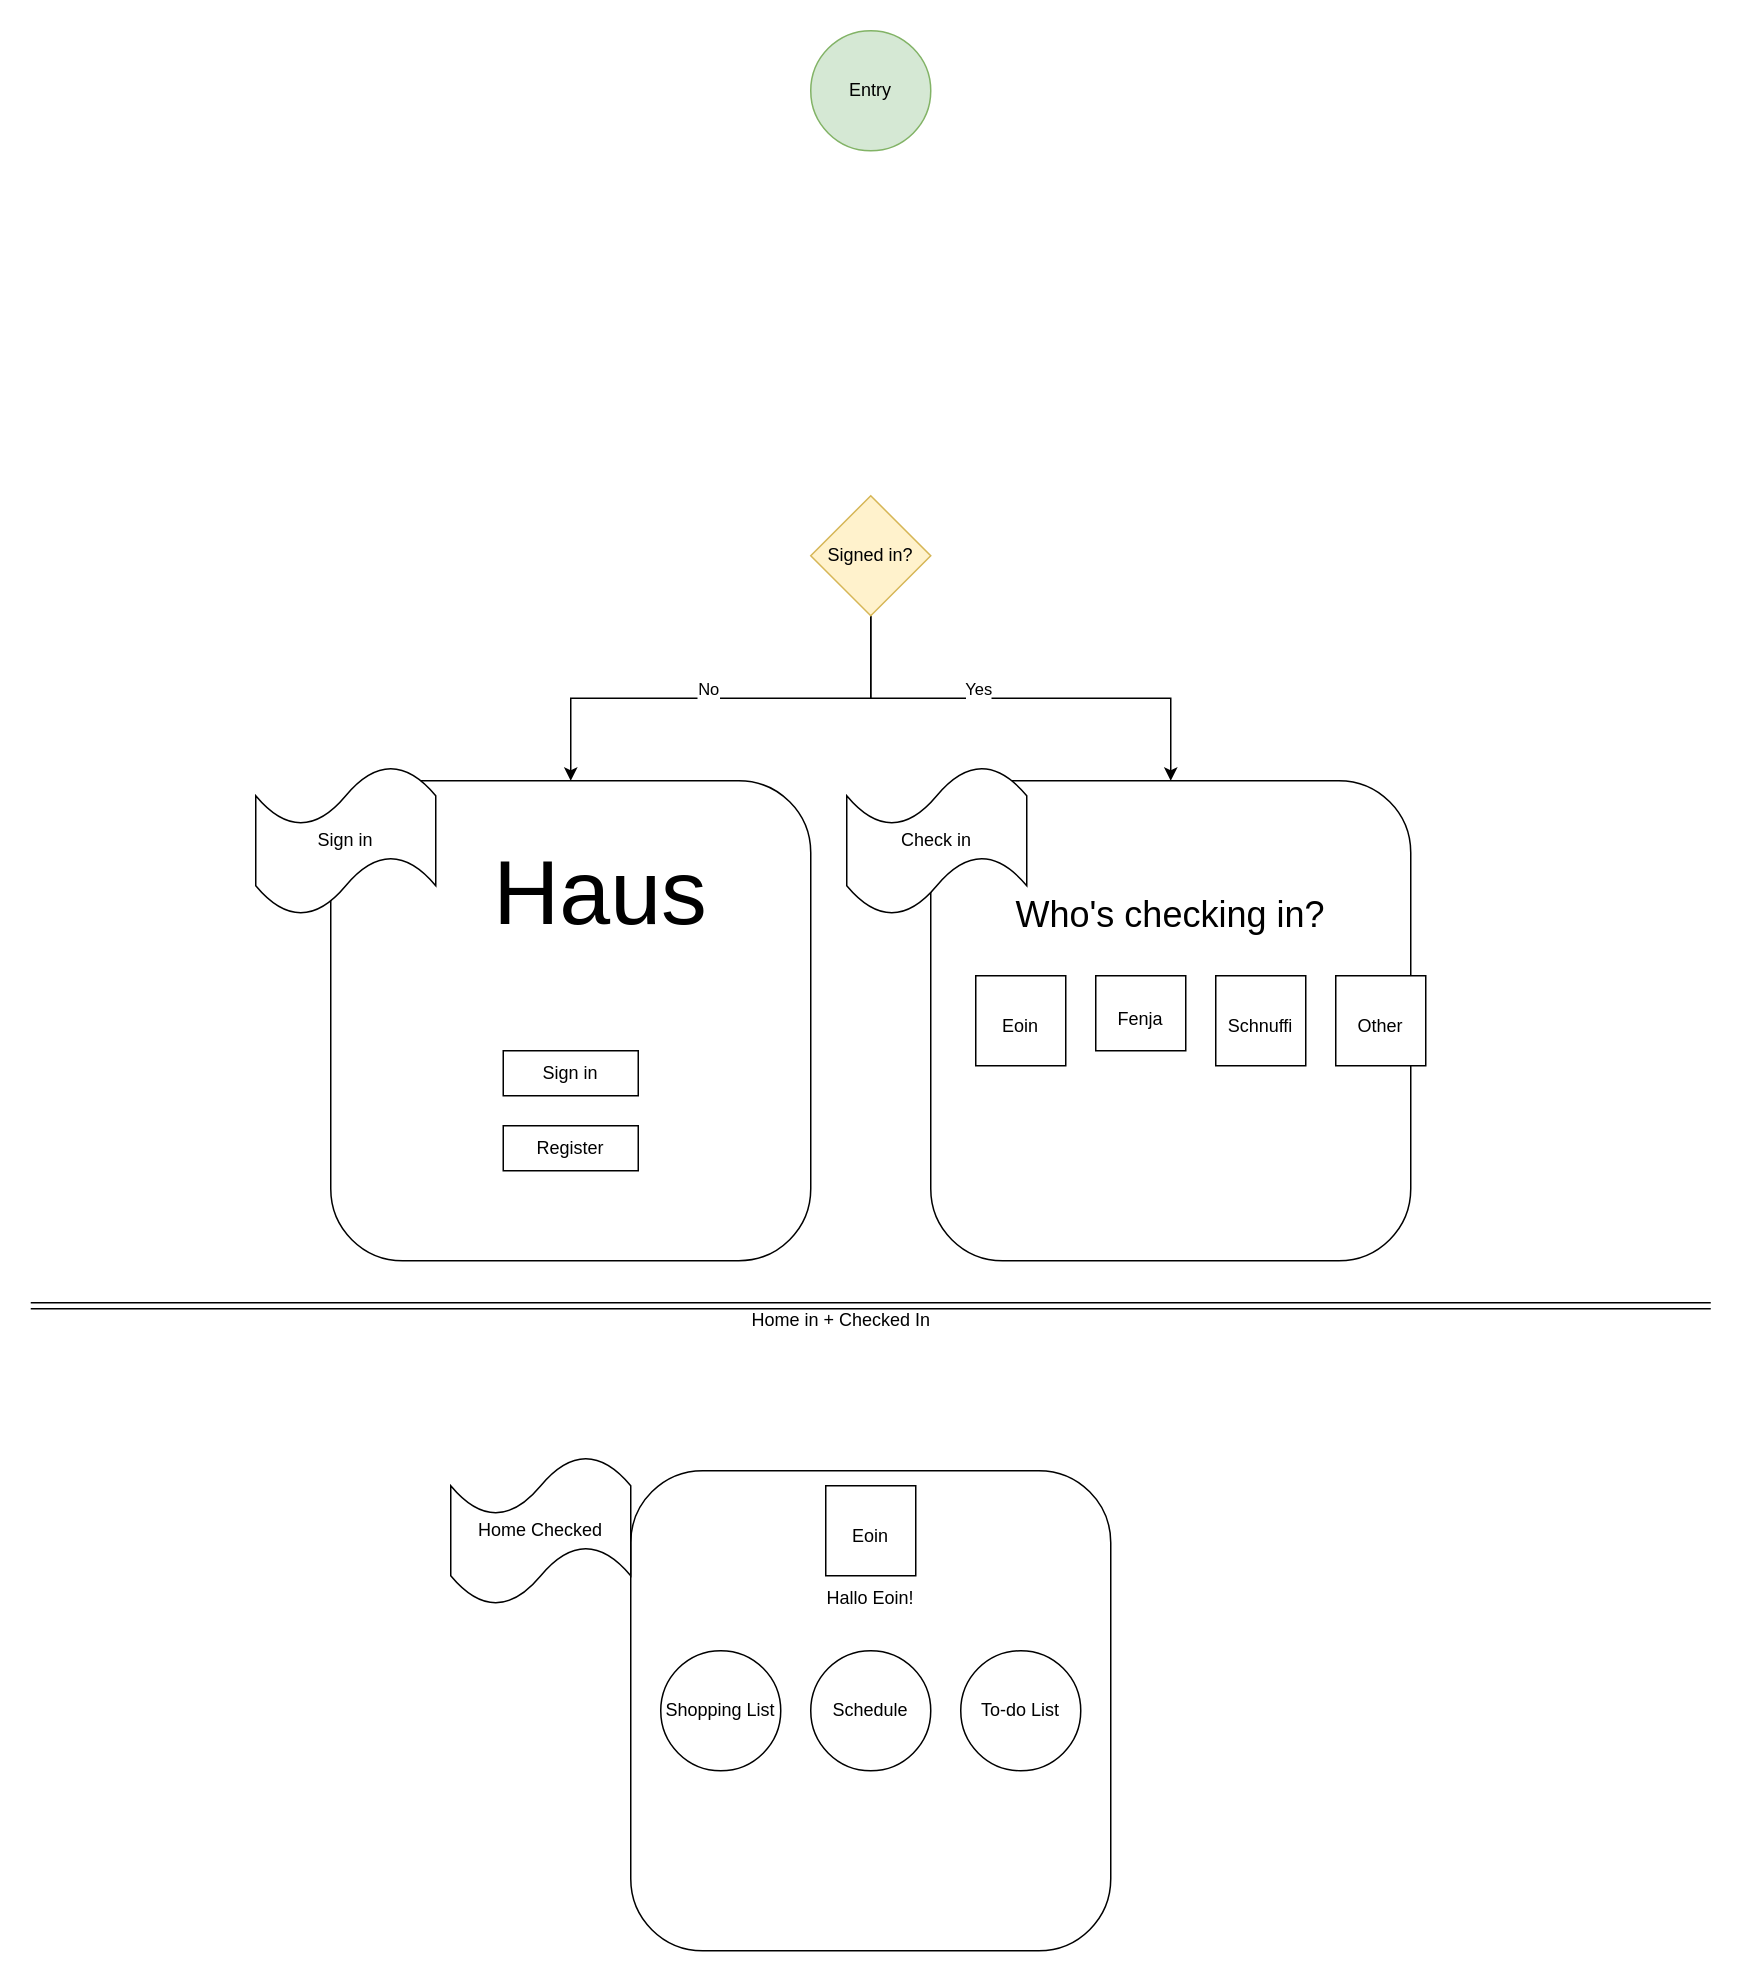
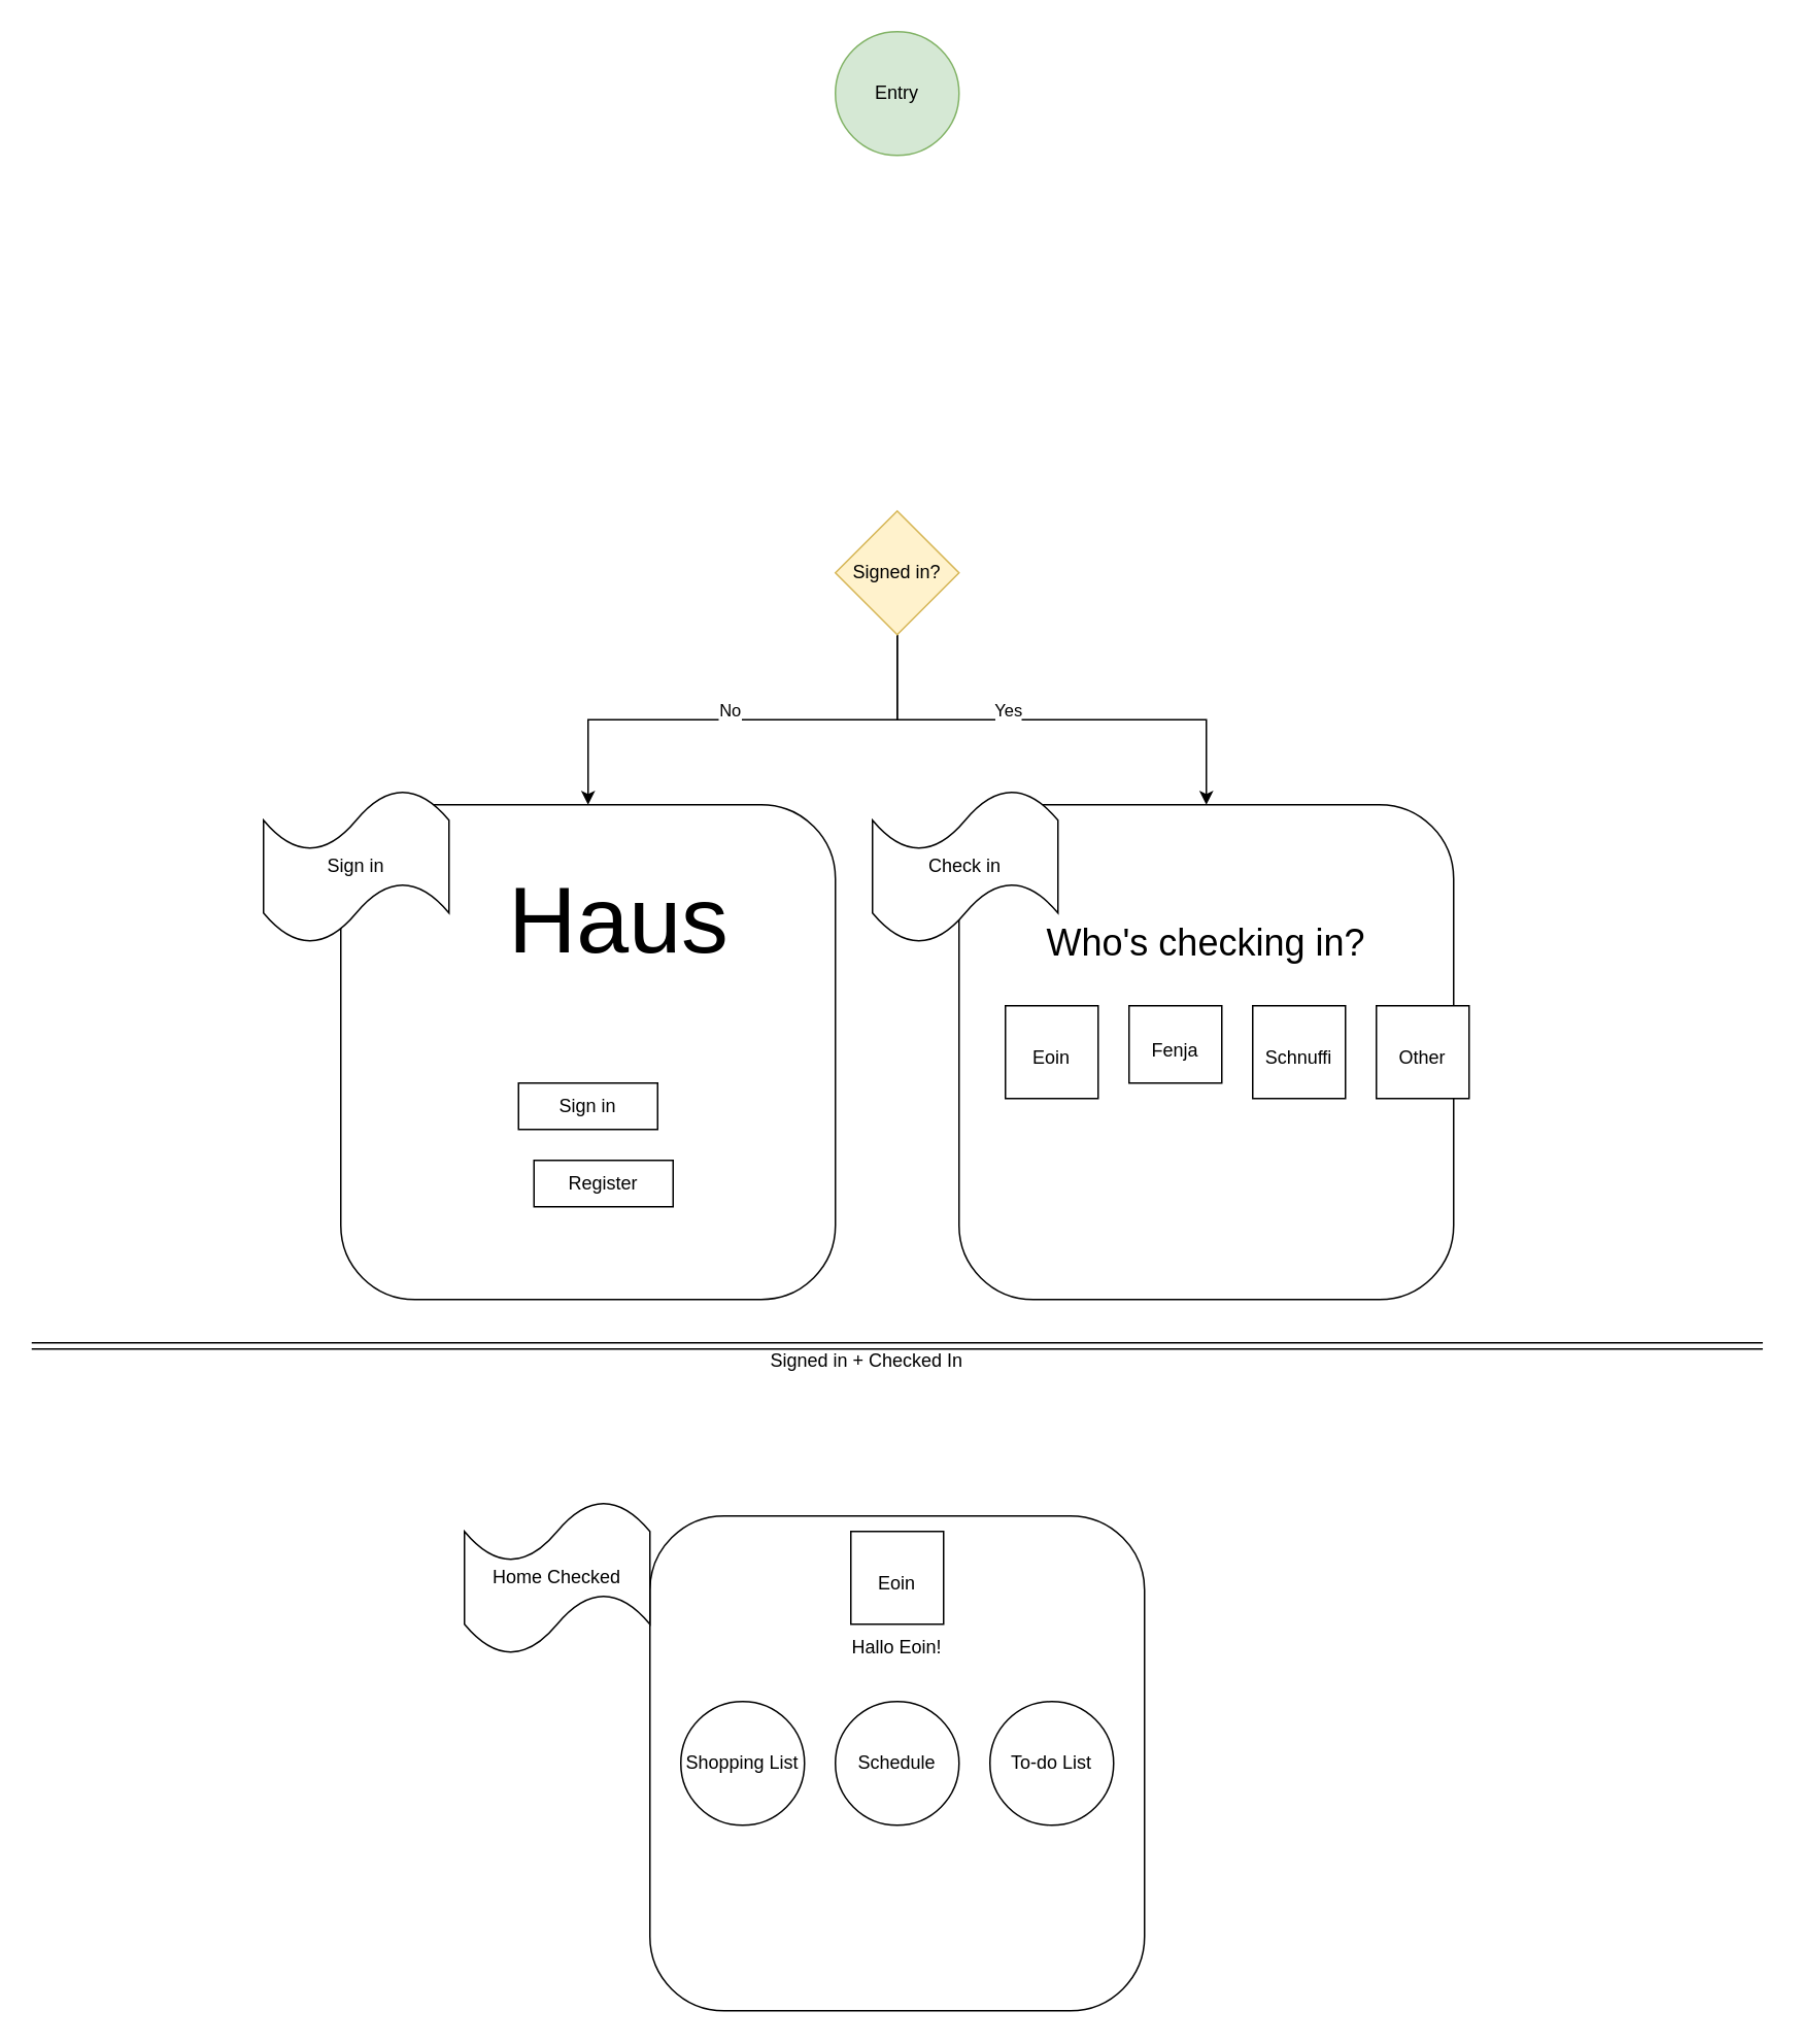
- <mxCell id="12" value="Register" style="rounded=0;whiteSpace=wrap;html=1;labelBackgroundColor=#FFFFFF;fontSize=12;" parent="1" vertex="1"><mxGeometry x="335" y="750" width="90" height="30" as="geometry" /></mxCell>
+ <mxCell id="12" value="Register" style="rounded=0;whiteSpace=wrap;html=1;labelBackgroundColor=#FFFFFF;fontSize=12;" parent="1" vertex="1"><mxGeometry x="345" y="750" width="90" height="30" as="geometry" /></mxCell>
- <mxCell id="21" value="Home in + Checked In" style="text;html=1;align=center;verticalAlign=middle;resizable=0;points=[];autosize=1;strokeColor=none;fillColor=none;fontSize=12;fontColor=none;" parent="1" vertex="1"><mxGeometry x="490" y="870" width="140" height="20" as="geometry" /></mxCell>
+ <mxCell id="21" value="Signed in + Checked In" style="text;html=1;align=center;verticalAlign=middle;resizable=0;points=[];autosize=1;strokeColor=none;fillColor=none;fontSize=12;fontColor=none;" parent="1" vertex="1"><mxGeometry x="490" y="870" width="140" height="20" as="geometry" /></mxCell>
